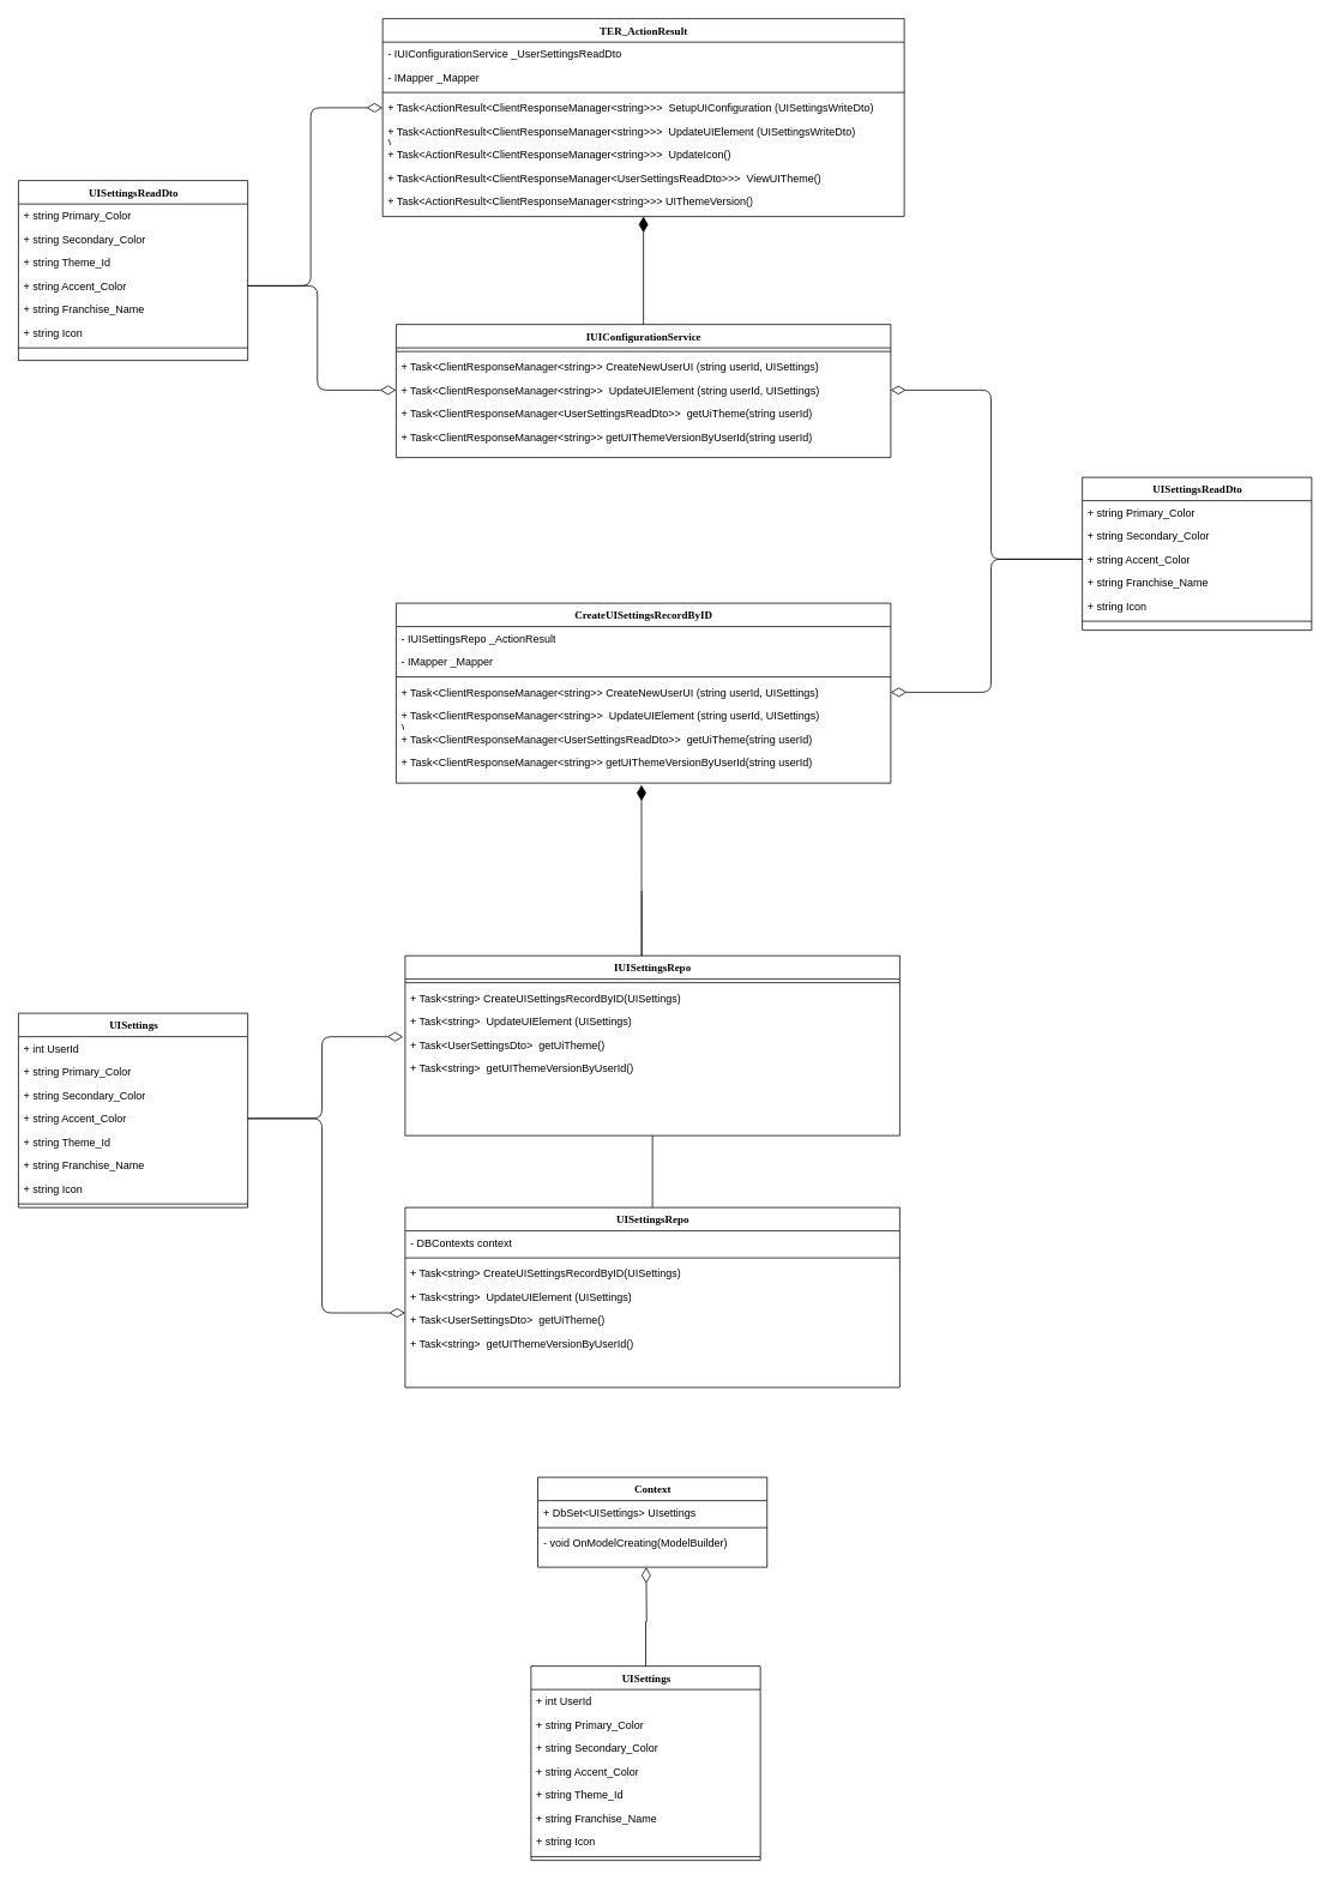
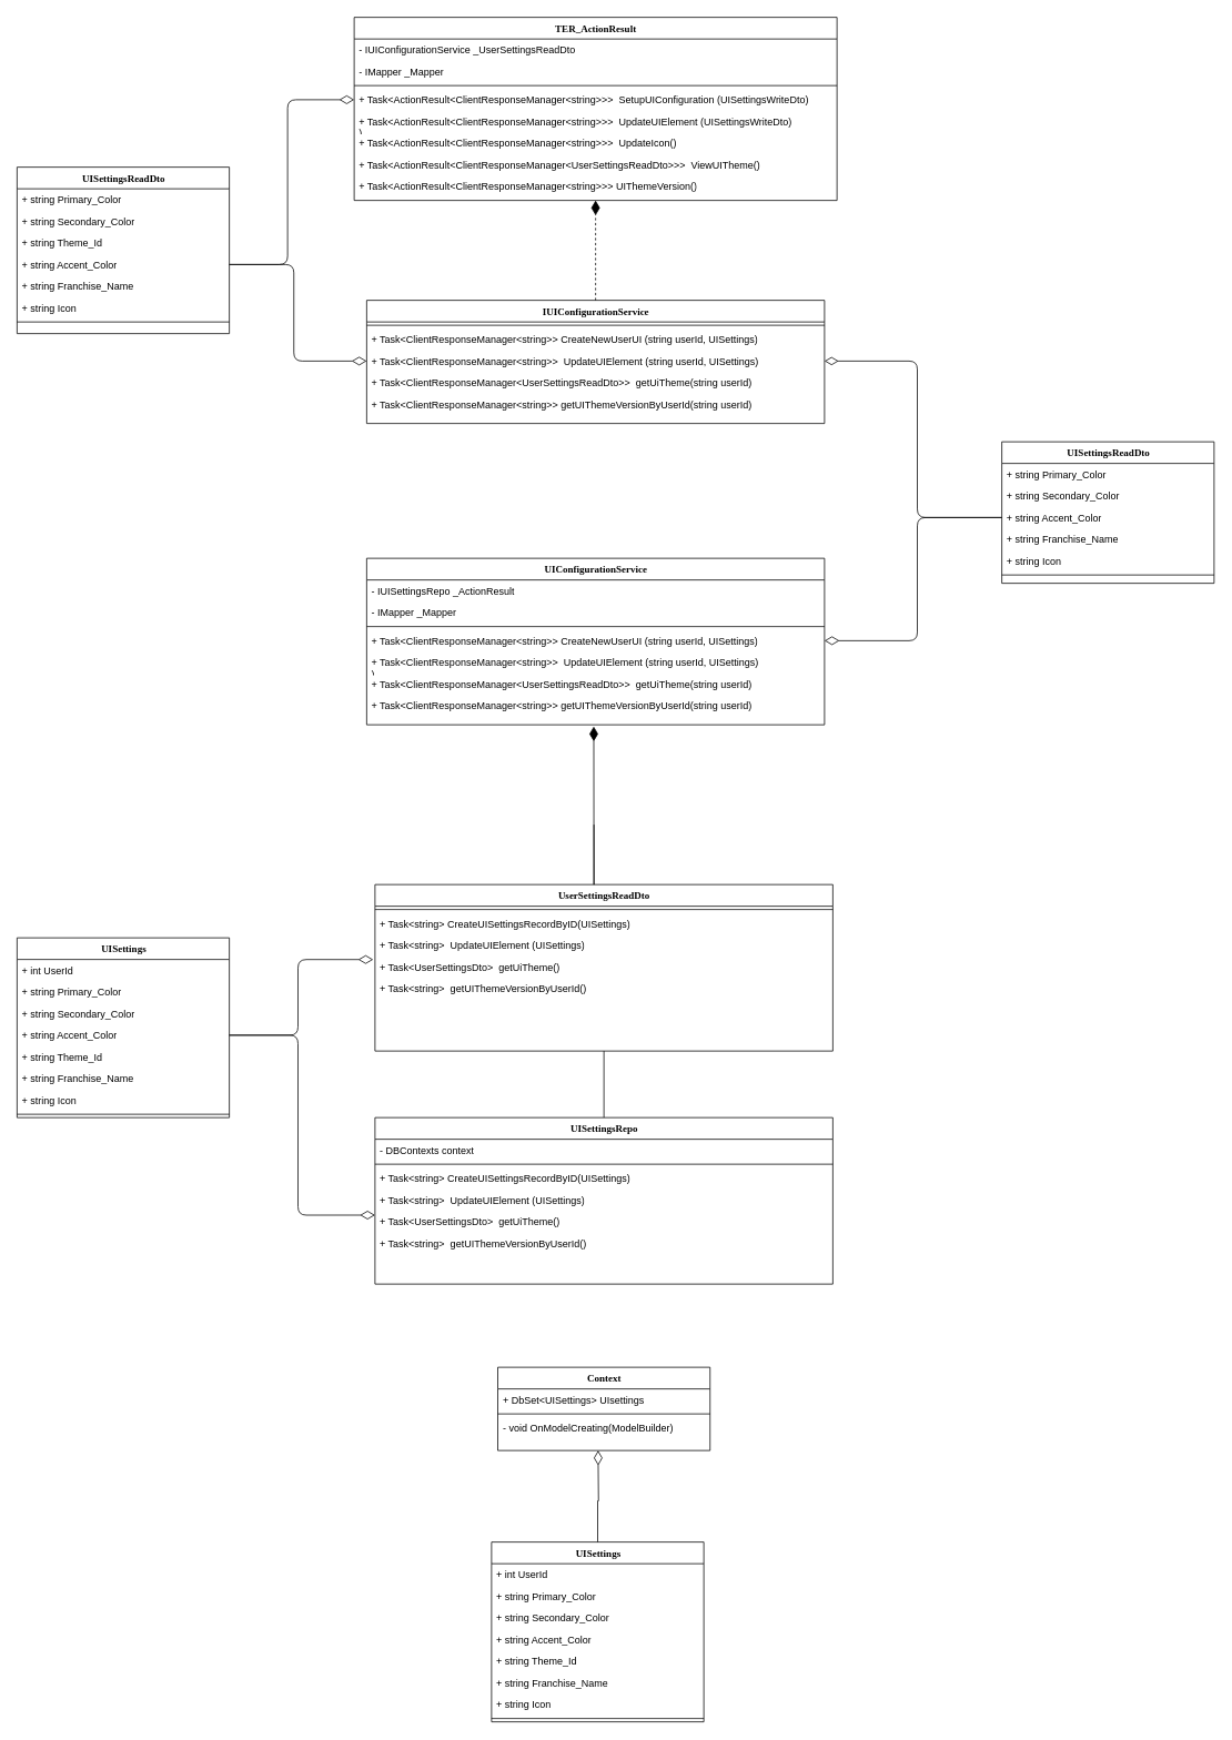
- <mxCell id="11" style="edgeStyle=orthogonalEdgeStyle;rounded=0;orthogonalLoop=1;jettySize=auto;html=1;exitX=0.5;exitY=0;exitDx=0;exitDy=0;entryX=0.5;entryY=1;entryDx=0;entryDy=0;endArrow=diamondThin;endFill=1;endSize=15;" parent="1" source="12" target="2" edge="1"><mxGeometry relative="1" as="geometry" /></mxCell>
+ <mxCell id="11" style="edgeStyle=orthogonalEdgeStyle;rounded=0;orthogonalLoop=1;jettySize=auto;html=1;exitX=0.5;exitY=0;exitDx=0;exitDy=0;entryX=0.5;entryY=1;entryDx=0;entryDy=0;endArrow=diamondThin;endFill=1;endSize=15;dashed=1;" parent="1" source="12" target="2" edge="1"><mxGeometry relative="1" as="geometry" /></mxCell>
- <mxCell id="18" value="CreateUISettingsRecordByID" style="swimlane;html=1;fontStyle=1;align=center;verticalAlign=top;childLayout=stackLayout;horizontal=1;startSize=26;horizontalStack=0;resizeParent=1;resizeLast=0;collapsible=1;marginBottom=0;swimlaneFillColor=#ffffff;rounded=0;shadow=0;comic=0;labelBackgroundColor=none;strokeWidth=1;fillColor=none;fontFamily=Verdana;fontSize=12" parent="1" vertex="1"><mxGeometry x="440" y="670" width="550" height="200" as="geometry" /></mxCell>
+ <mxCell id="18" value="UIConfigurationService" style="swimlane;html=1;fontStyle=1;align=center;verticalAlign=top;childLayout=stackLayout;horizontal=1;startSize=26;horizontalStack=0;resizeParent=1;resizeLast=0;collapsible=1;marginBottom=0;swimlaneFillColor=#ffffff;rounded=0;shadow=0;comic=0;labelBackgroundColor=none;strokeWidth=1;fillColor=none;fontFamily=Verdana;fontSize=12" parent="1" vertex="1"><mxGeometry x="440" y="670" width="550" height="200" as="geometry" /></mxCell>
- <mxCell id="27" value="IUISettingsRepo" style="swimlane;html=1;fontStyle=1;align=center;verticalAlign=top;childLayout=stackLayout;horizontal=1;startSize=26;horizontalStack=0;resizeParent=1;resizeLast=0;collapsible=1;marginBottom=0;swimlaneFillColor=#ffffff;rounded=0;shadow=0;comic=0;labelBackgroundColor=none;strokeWidth=1;fillColor=none;fontFamily=Verdana;fontSize=12" parent="1" vertex="1"><mxGeometry x="450" y="1062" width="550" height="200" as="geometry" /></mxCell>
+ <mxCell id="27" value="UserSettingsReadDto" style="swimlane;html=1;fontStyle=1;align=center;verticalAlign=top;childLayout=stackLayout;horizontal=1;startSize=26;horizontalStack=0;resizeParent=1;resizeLast=0;collapsible=1;marginBottom=0;swimlaneFillColor=#ffffff;rounded=0;shadow=0;comic=0;labelBackgroundColor=none;strokeWidth=1;fillColor=none;fontFamily=Verdana;fontSize=12" parent="1" vertex="1"><mxGeometry x="450" y="1062" width="550" height="200" as="geometry" /></mxCell>
